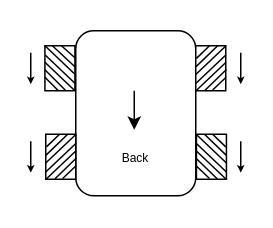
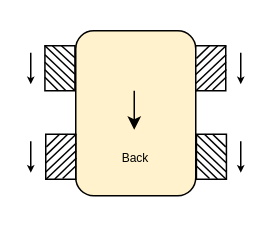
- <mxCell id="2" value="&lt;span style=&quot;font-size: 8px;&quot;&gt;&lt;br&gt;&lt;br&gt;&lt;br&gt;&lt;br&gt;Back&lt;/span&gt;" style="rounded=1;whiteSpace=wrap;html=1;" vertex="1" parent="1"><mxGeometry x="50" y="20" width="80" height="110" as="geometry" /></mxCell>
+ <mxCell id="2" value="&lt;span style=&quot;font-size: 8px;&quot;&gt;&lt;br&gt;&lt;br&gt;&lt;br&gt;&lt;br&gt;Back&lt;/span&gt;" style="rounded=1;whiteSpace=wrap;html=1;fillColor=#fff2cc;" vertex="1" parent="1"><mxGeometry x="50" y="20" width="80" height="110" as="geometry" /></mxCell>
